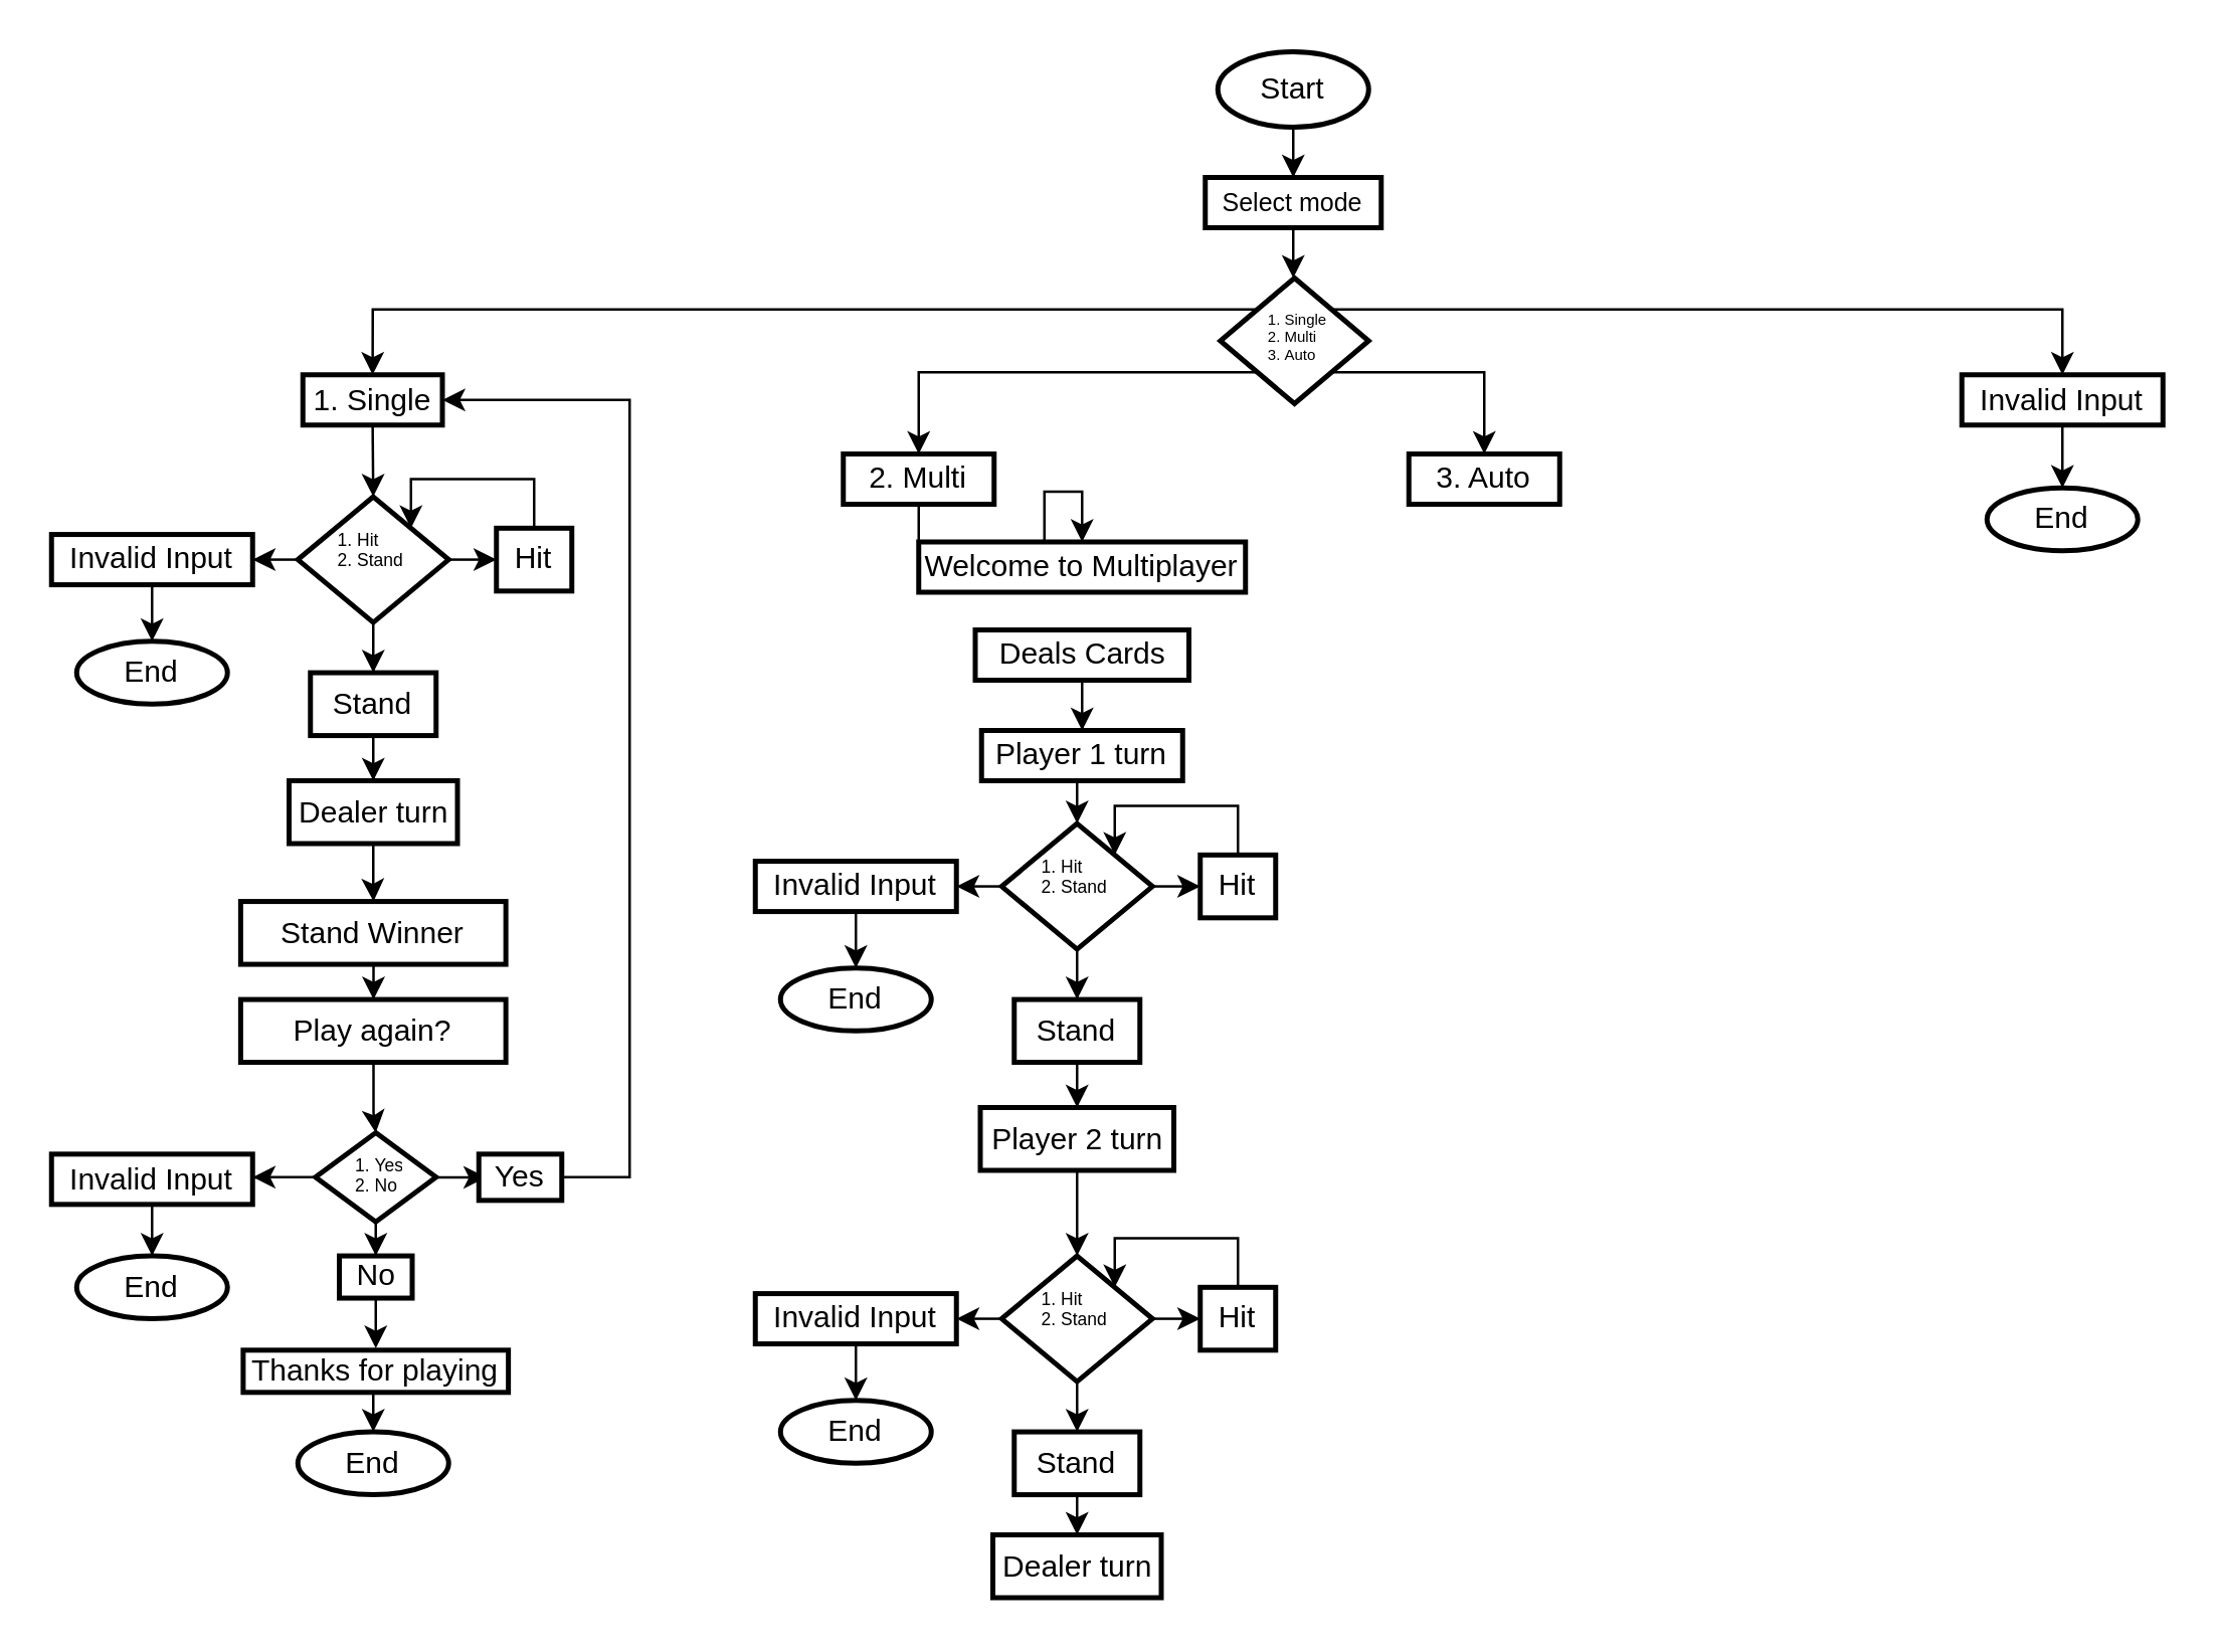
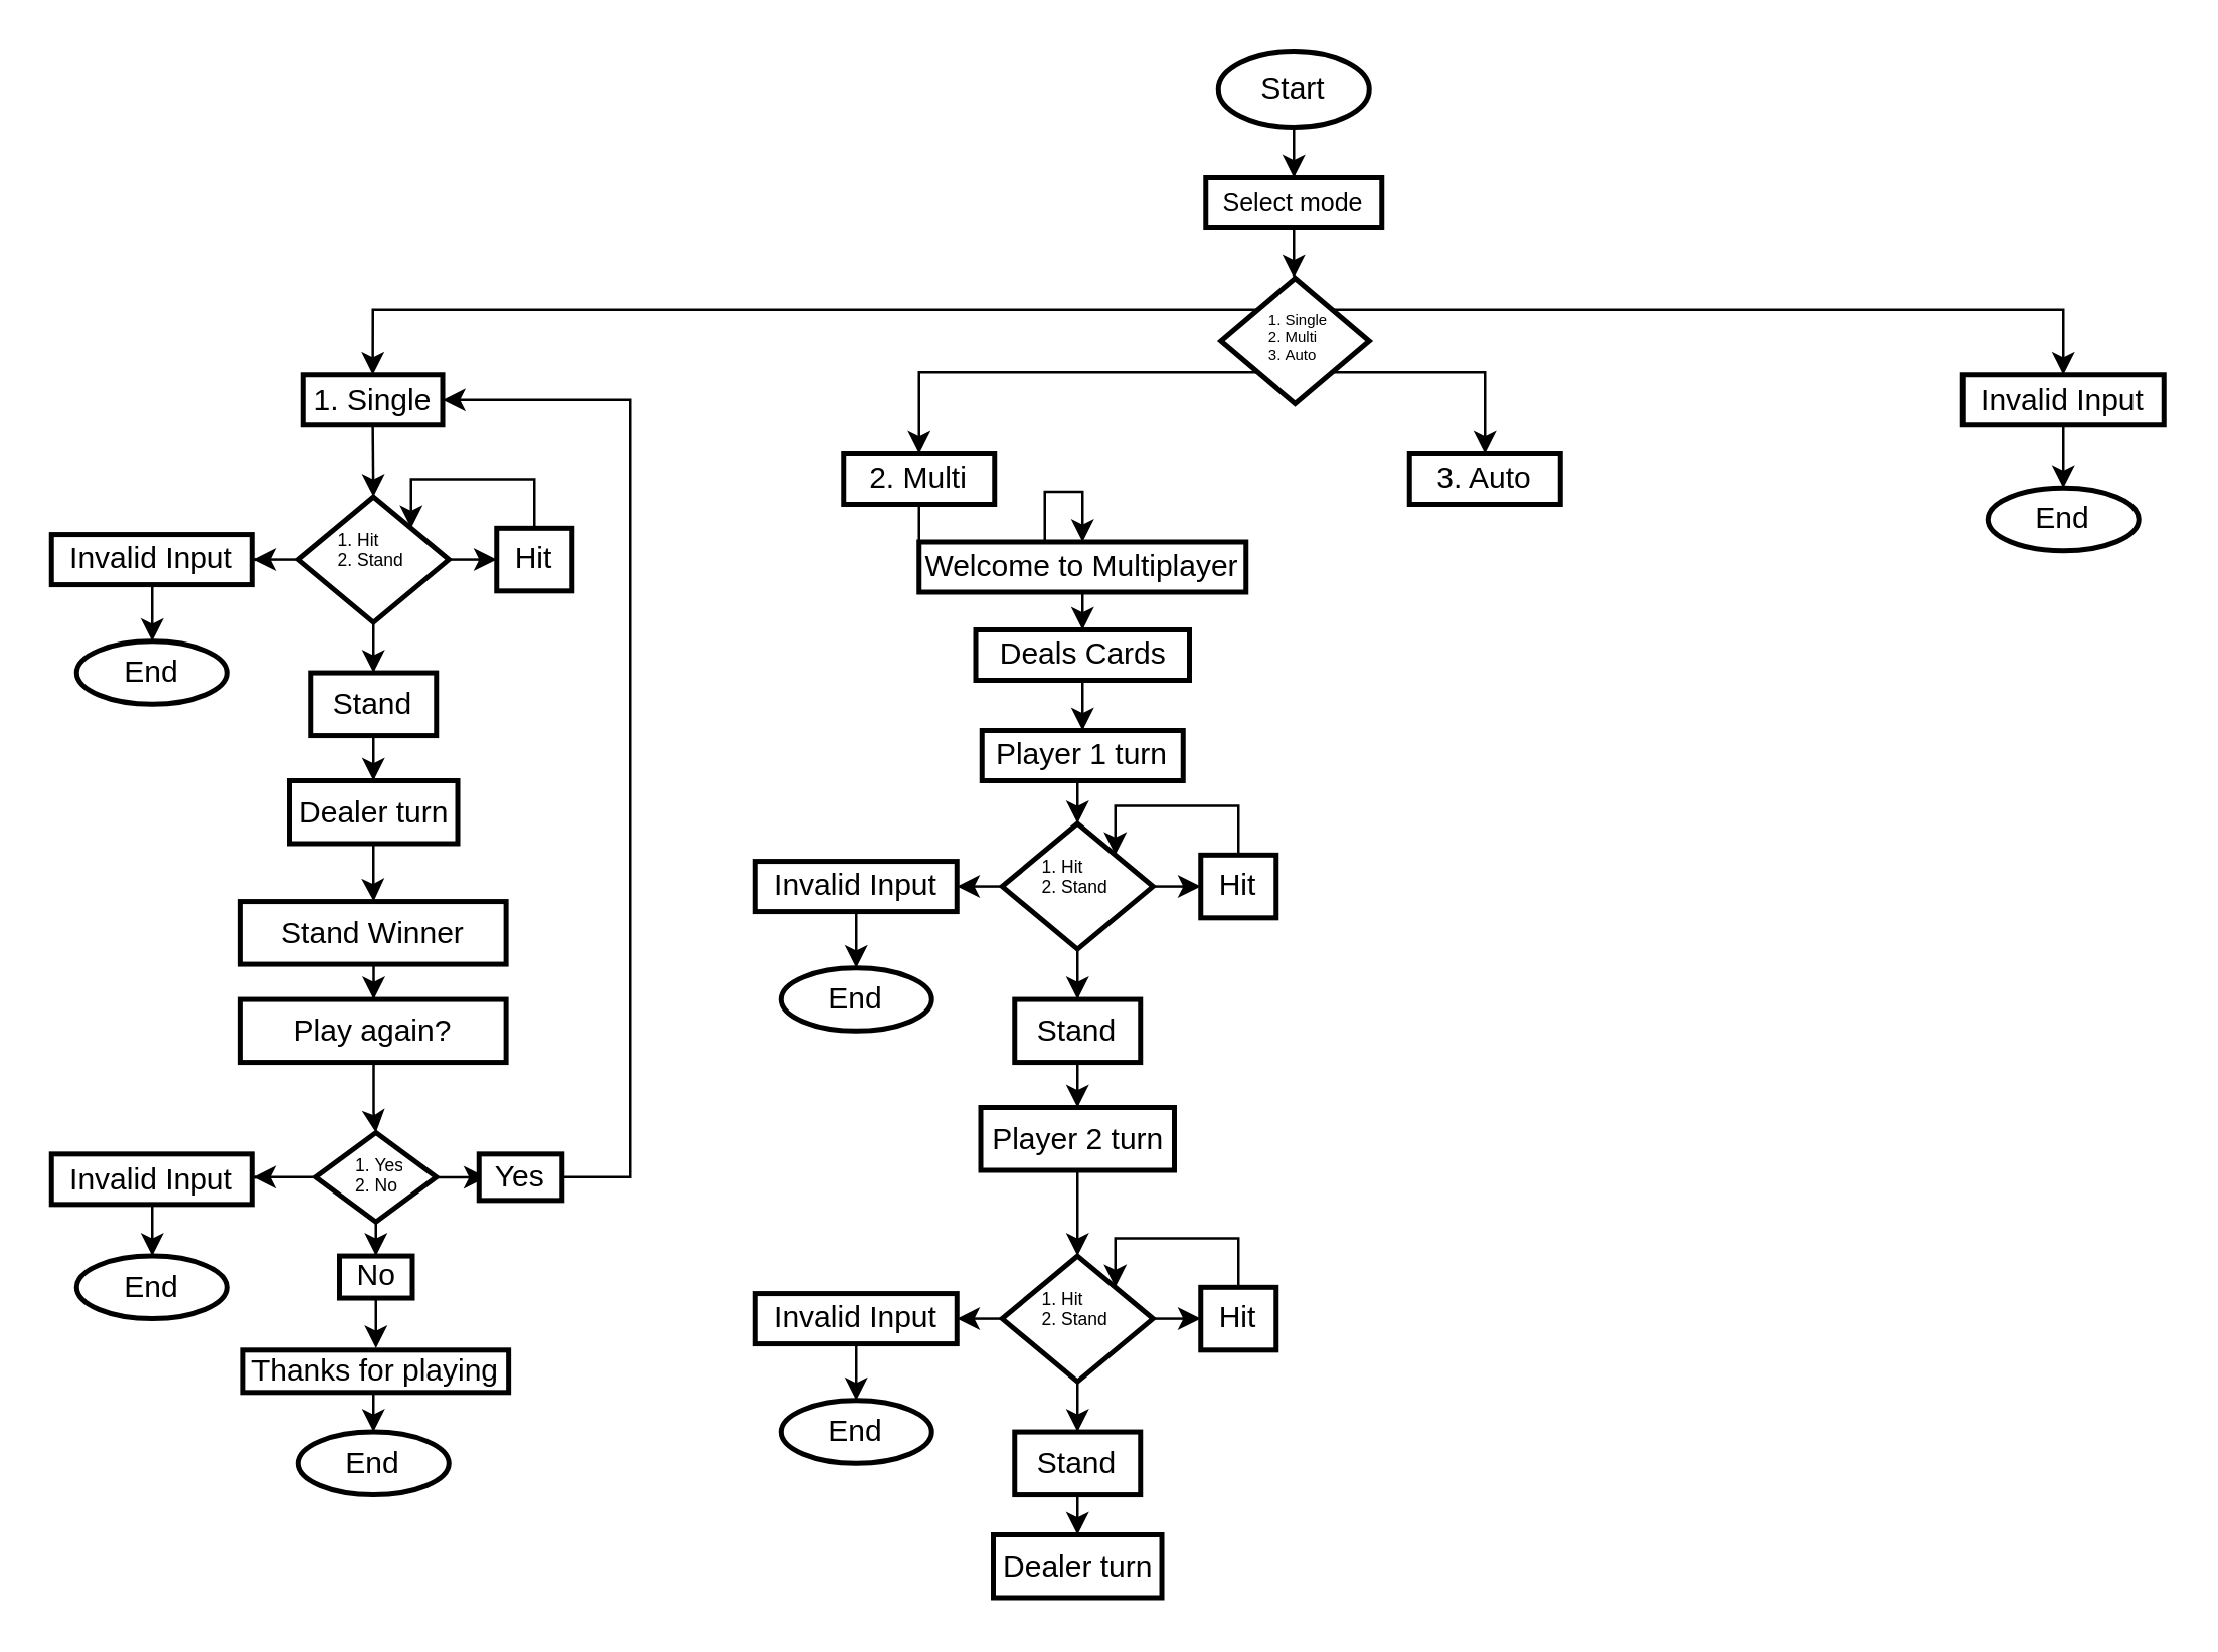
+ <mxCell id="21" value="" style="edgeStyle=orthogonalEdgeStyle;rounded=0;orthogonalLoop=1;jettySize=auto;html=1;" edge="1" parent="1" source="22" target="24"><mxGeometry relative="1" as="geometry" /></mxCell>
